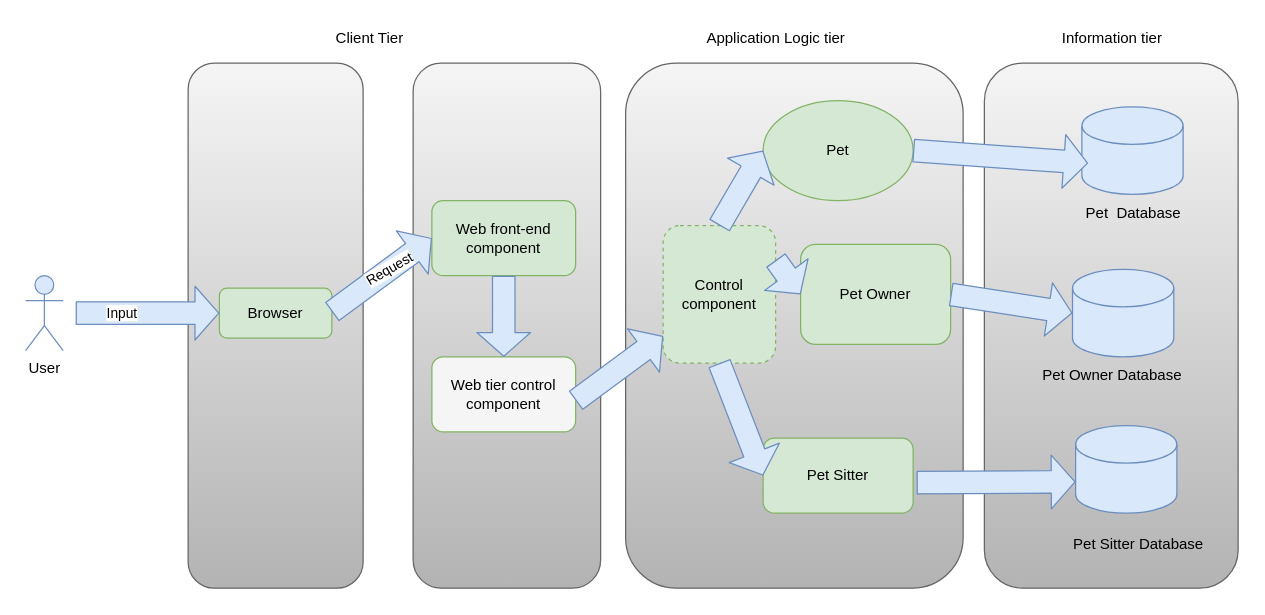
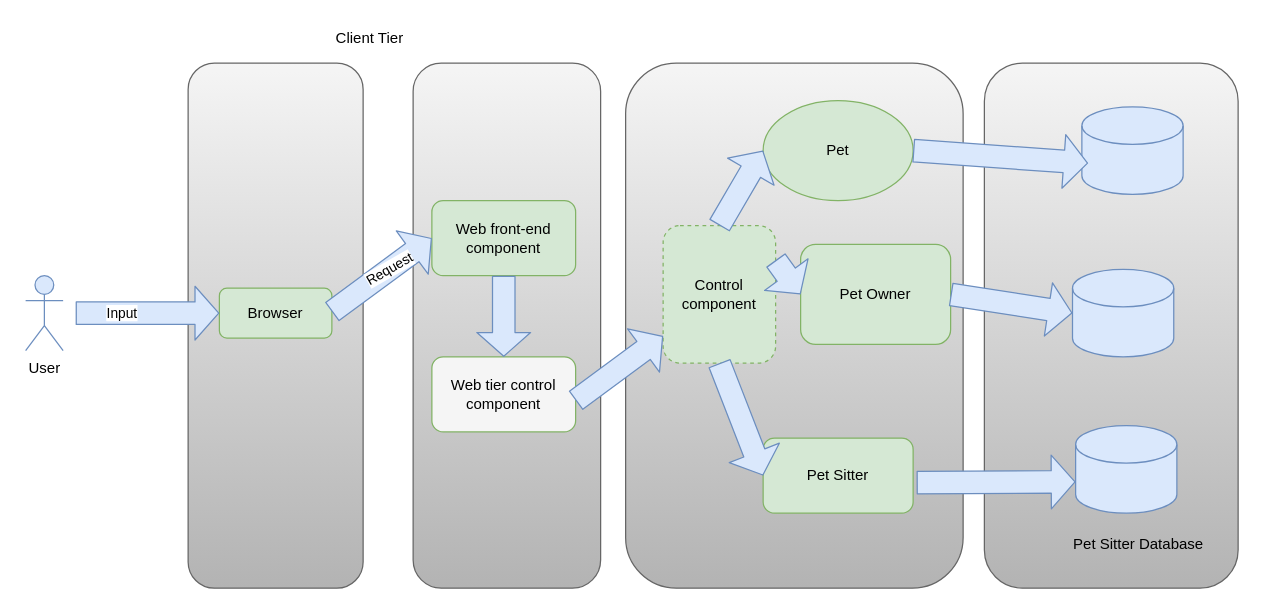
- <mxCell id="9" value="Application Logic tier" style="text;html=1;align=center;verticalAlign=middle;resizable=0;points=[];autosize=1;strokeColor=none;fillColor=none;" vertex="1" parent="1"><mxGeometry x="555" y="20" width="130" height="20" as="geometry" /></mxCell>
- <mxCell id="10" value="Information tier" style="text;html=1;align=center;verticalAlign=middle;resizable=0;points=[];autosize=1;strokeColor=none;fillColor=none;" vertex="1" parent="1"><mxGeometry x="838.5" y="20" width="100" height="20" as="geometry" /></mxCell>
- <mxCell id="34" value="Pet&amp;nbsp; Database" style="text;html=1;align=center;verticalAlign=middle;resizable=0;points=[];autosize=1;strokeColor=none;fillColor=none;" vertex="1" parent="1"><mxGeometry x="860.5" y="160" width="90" height="20" as="geometry" /></mxCell>
- <mxCell id="33" value="Pet Owner Database" style="text;html=1;align=center;verticalAlign=middle;resizable=0;points=[];autosize=1;strokeColor=none;fillColor=none;" vertex="1" parent="1"><mxGeometry x="823.5" y="290" width="130" height="20" as="geometry" /></mxCell>
